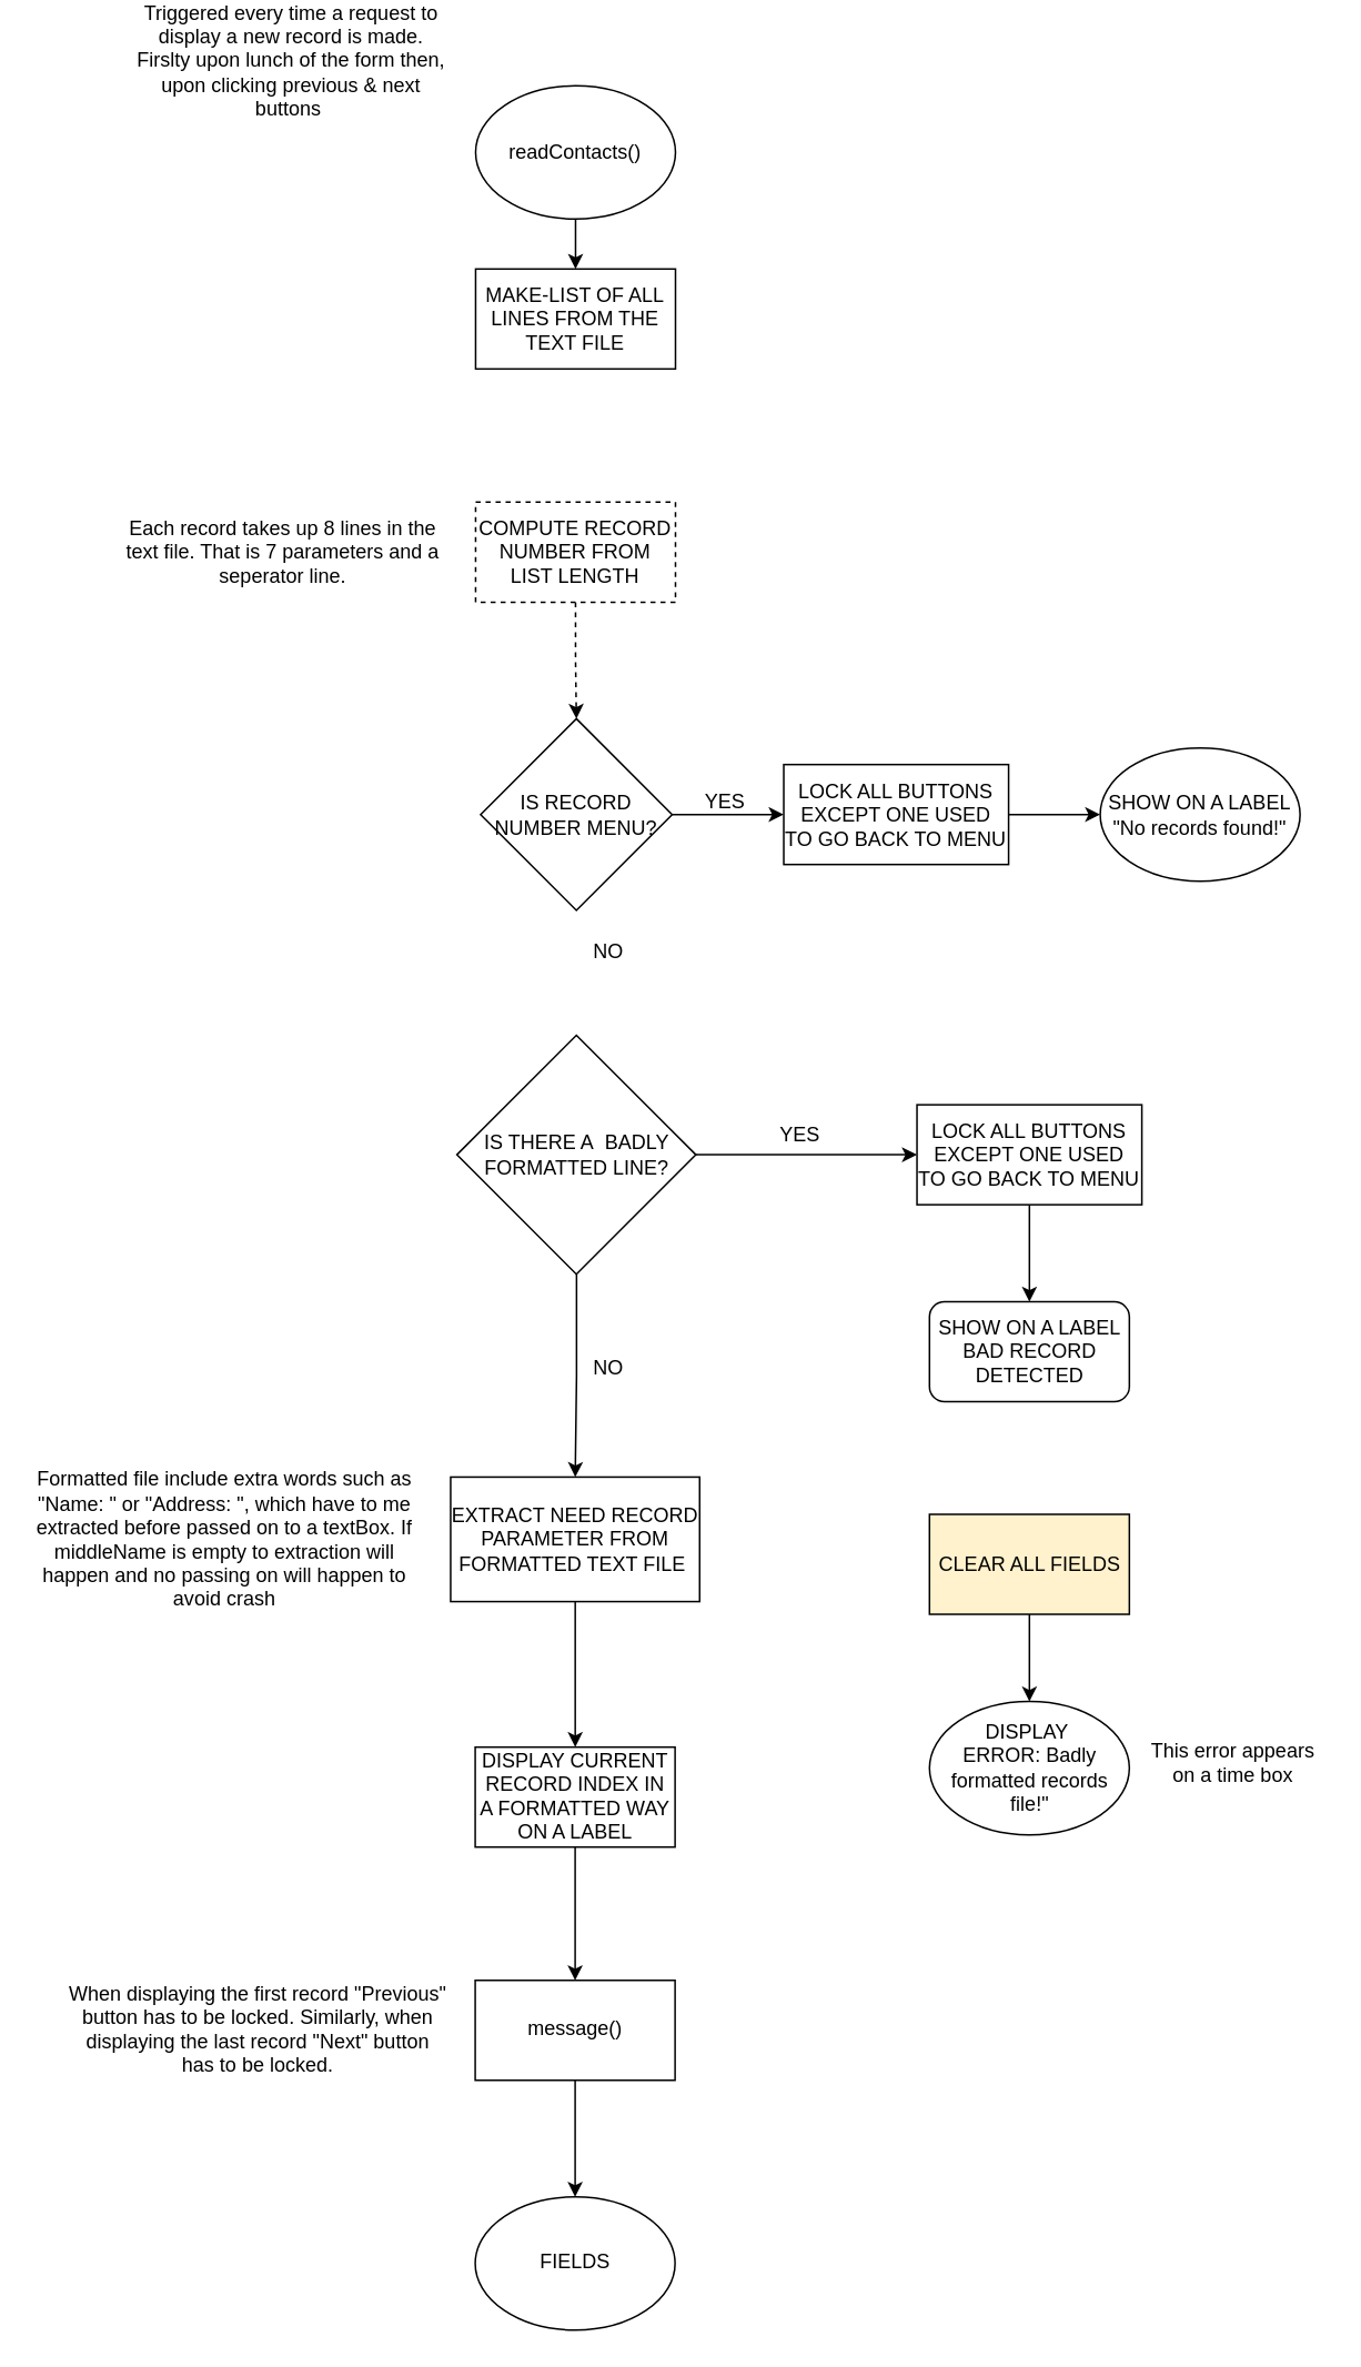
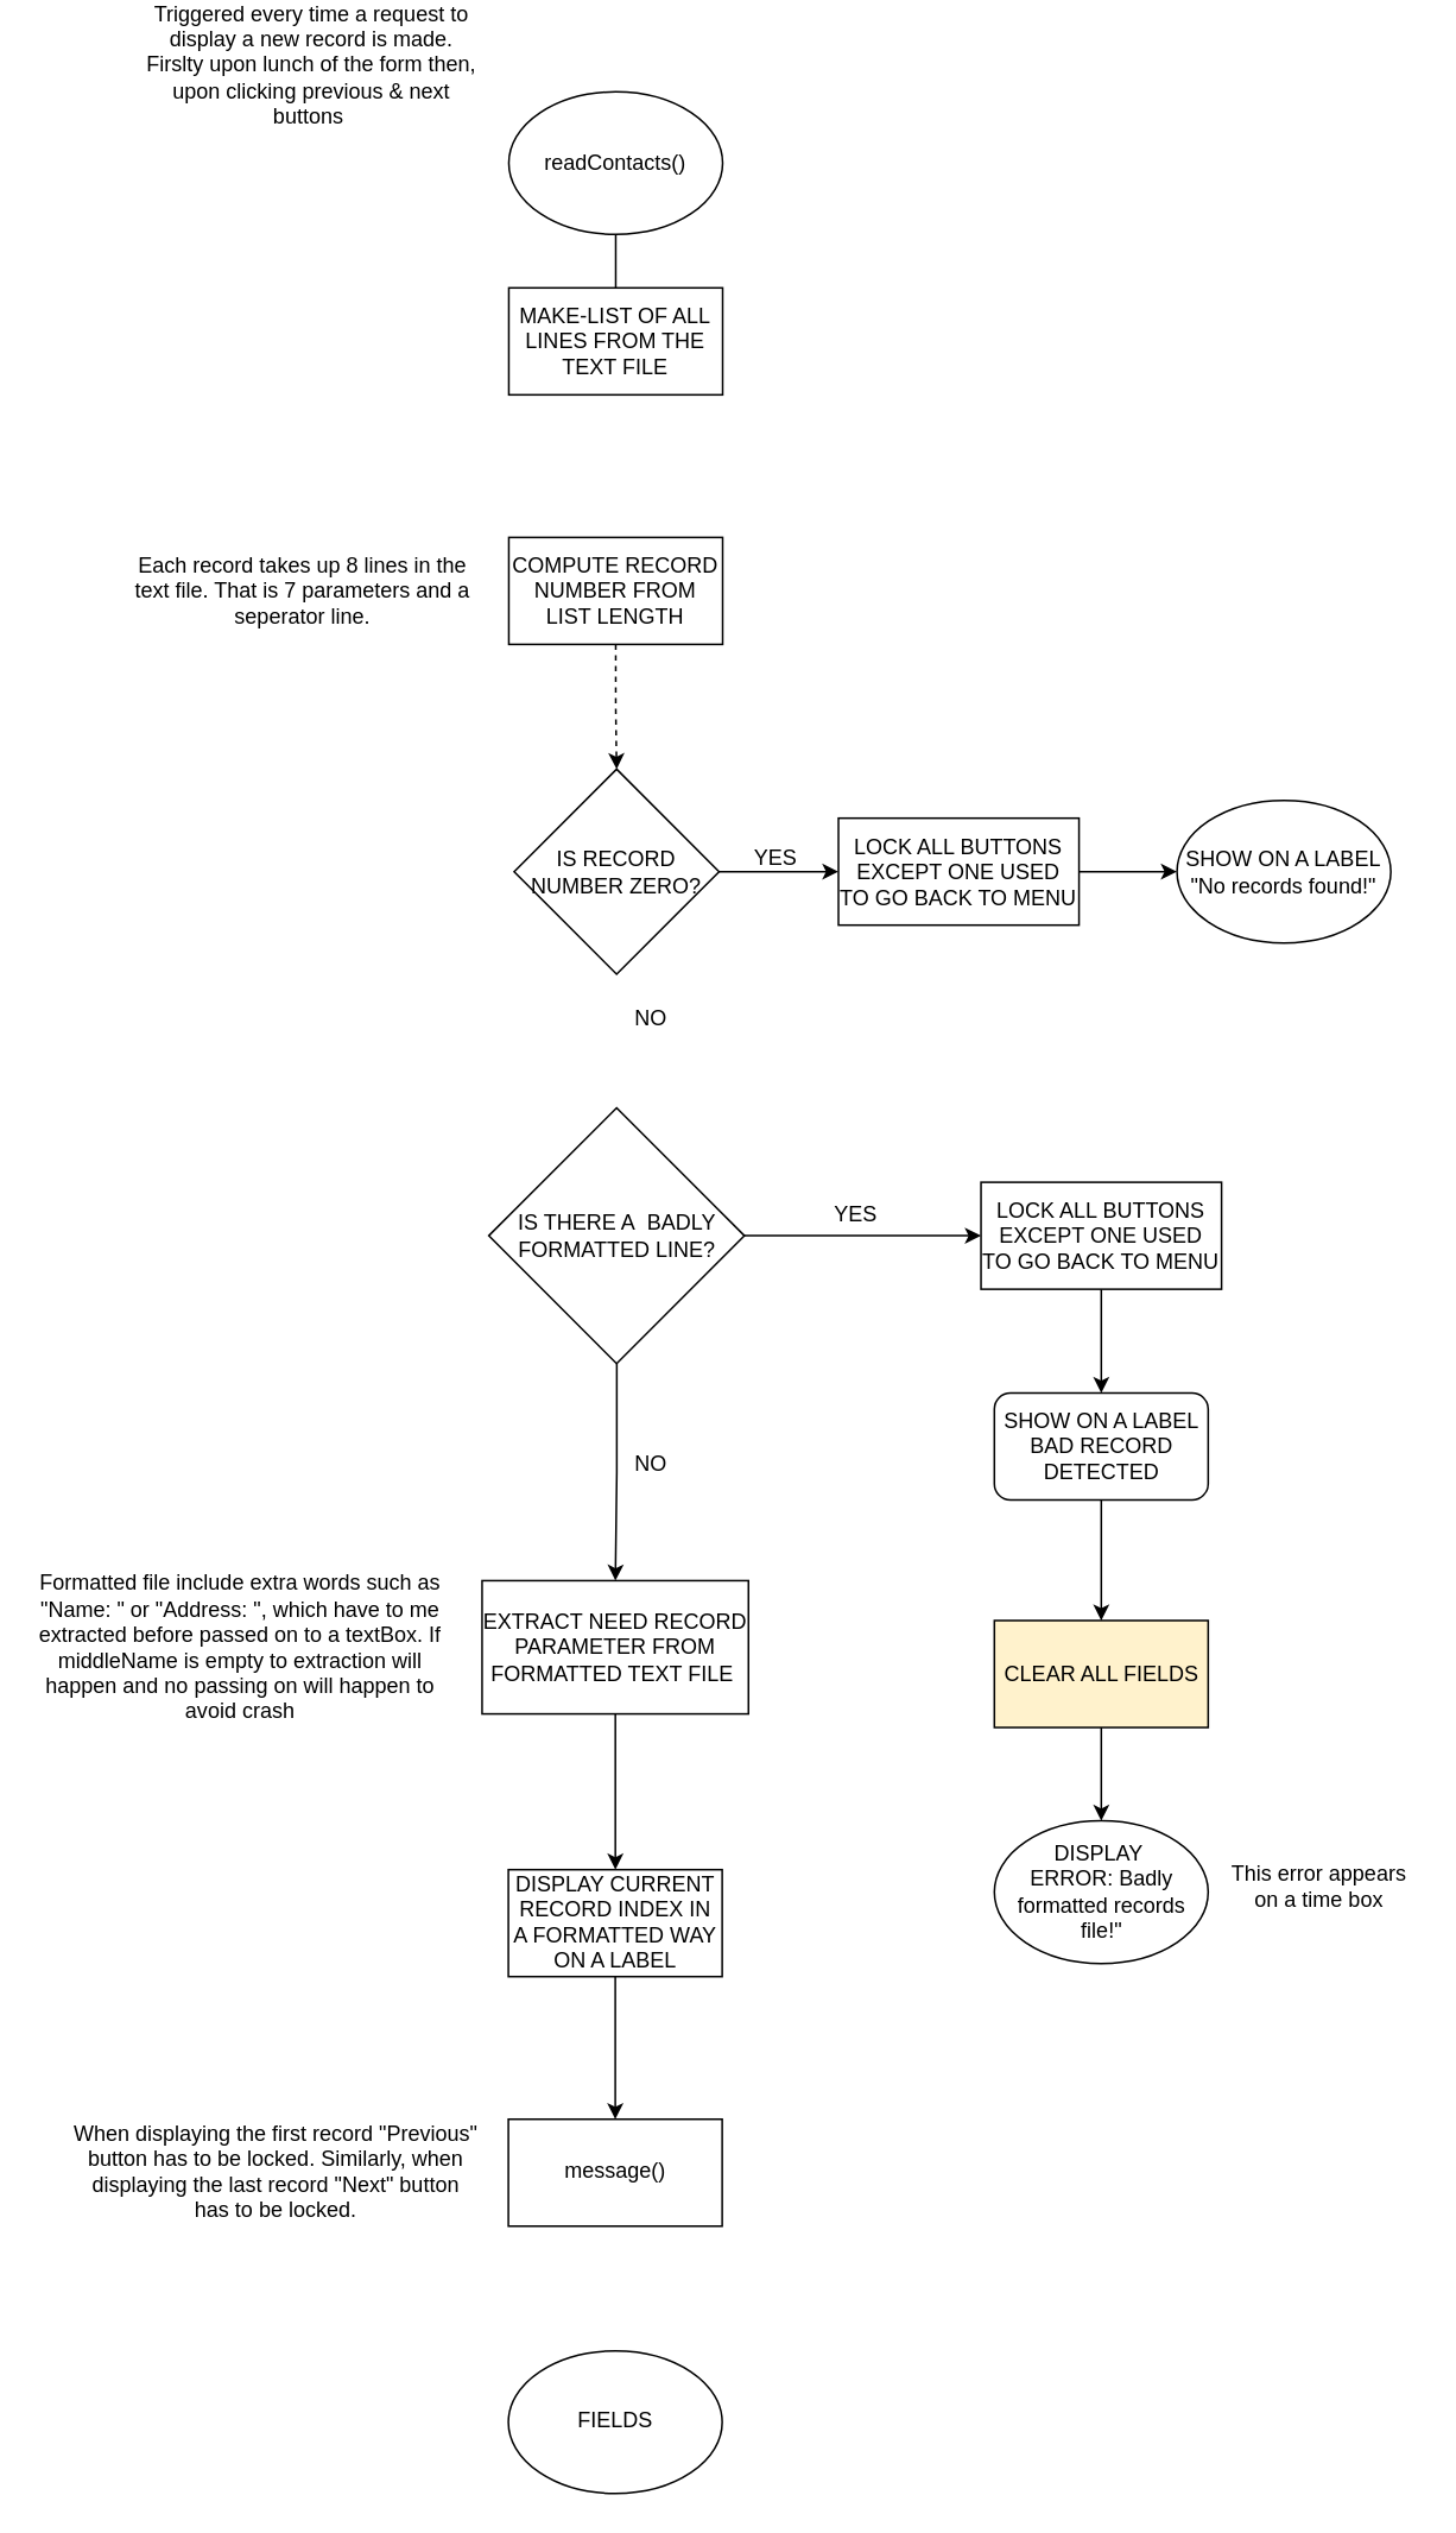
- <mxCell id="2" value="" style="edgeStyle=orthogonalEdgeStyle;rounded=0;orthogonalLoop=1;jettySize=auto;html=1;" edge="1" parent="1" source="3" target="5"><mxGeometry relative="1" as="geometry" /></mxCell>
+ <mxCell id="2" value="" style="edgeStyle=orthogonalEdgeStyle;rounded=0;orthogonalLoop=1;jettySize=auto;html=1;endArrow=none;" edge="1" parent="1" source="3" target="5"><mxGeometry relative="1" as="geometry" /></mxCell>
- <mxCell id="7" value="COMPUTE RECORD NUMBER FROM LIST LENGTH" style="whiteSpace=wrap;html=1;dashed=1;" vertex="1" parent="1"><mxGeometry x="285" y="300" width="120" height="60" as="geometry" /></mxCell>
+ <mxCell id="7" value="COMPUTE RECORD NUMBER FROM LIST LENGTH" style="whiteSpace=wrap;html=1;" vertex="1" parent="1"><mxGeometry x="285" y="300" width="120" height="60" as="geometry" /></mxCell>
- <mxCell id="9" value="IS RECORD NUMBER MENU?" style="rhombus;whiteSpace=wrap;html=1;" vertex="1" parent="1"><mxGeometry x="288" y="430" width="115" height="115" as="geometry" /></mxCell>
+ <mxCell id="9" value="IS RECORD NUMBER ZERO?" style="rhombus;whiteSpace=wrap;html=1;" vertex="1" parent="1"><mxGeometry x="288" y="430" width="115" height="115" as="geometry" /></mxCell>
+ <mxCell id="31" style="edgeStyle=orthogonalEdgeStyle;rounded=0;orthogonalLoop=1;jettySize=auto;html=1;exitX=0.5;exitY=1;exitDx=0;exitDy=0;entryX=0.5;entryY=0;entryDx=0;entryDy=0;" edge="1" parent="1" source="32" target="34"><mxGeometry relative="1" as="geometry" /></mxCell>
- <mxCell id="27" value="" style="edgeStyle=orthogonalEdgeStyle;rounded=0;orthogonalLoop=1;jettySize=auto;html=1;" edge="1" parent="1" source="28" target="29"><mxGeometry relative="1" as="geometry" /></mxCell>
